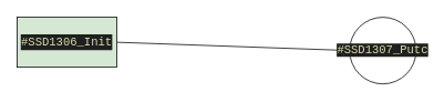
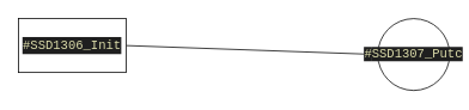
- <mxCell id="3" value="&lt;div style=&quot;color: rgb(204, 204, 204); background-color: rgb(31, 31, 31); font-family: Consolas, &amp;quot;Courier New&amp;quot;, monospace; font-size: 14px; line-height: 19px;&quot;&gt;&lt;span style=&quot;color: #dcdcaa;&quot;&gt;#&lt;/span&gt;&lt;span style=&quot;color: rgb(220, 220, 170);&quot;&gt;SSD1306_Init&lt;/span&gt;&lt;/div&gt;" style="rounded=0;whiteSpace=wrap;html=1;fillColor=#d5e8d4;" parent="1" vertex="1"><mxGeometry x="20" y="20" width="120" height="60" as="geometry" /></mxCell>
+ <mxCell id="3" value="&lt;div style=&quot;color: rgb(204, 204, 204); background-color: rgb(31, 31, 31); font-family: Consolas, &amp;quot;Courier New&amp;quot;, monospace; font-size: 14px; line-height: 19px;&quot;&gt;&lt;span style=&quot;color: #dcdcaa;&quot;&gt;#&lt;/span&gt;&lt;span style=&quot;color: rgb(220, 220, 170);&quot;&gt;SSD1306_Init&lt;/span&gt;&lt;/div&gt;" style="rounded=0;whiteSpace=wrap;html=1;" parent="1" vertex="1"><mxGeometry x="20" y="20" width="120" height="60" as="geometry" /></mxCell>
